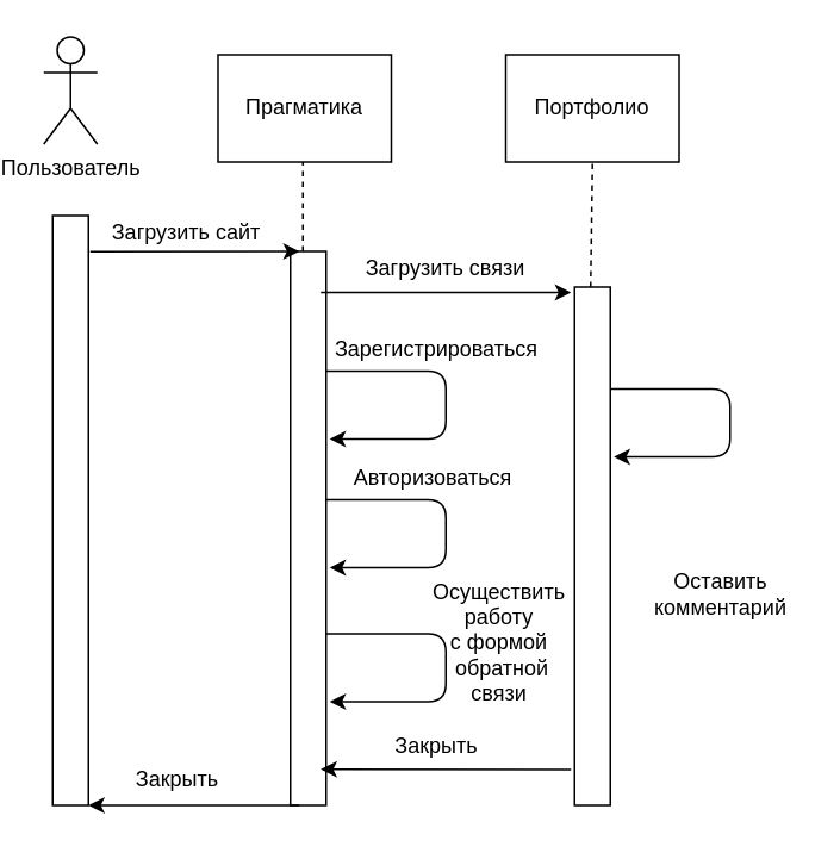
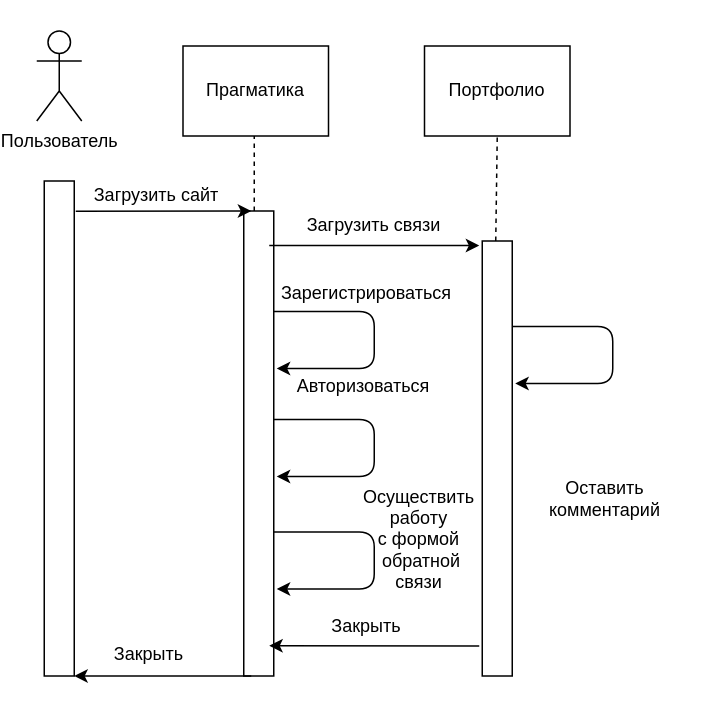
- <mxCell id="16" value="Авторизоваться" style="text;html=1;strokeColor=none;fillColor=none;align=center;verticalAlign=middle;whiteSpace=wrap;rounded=0;" vertex="1" parent="1"><mxGeometry x="193" y="257" width="90" height="20" as="geometry" /></mxCell>
+ <mxCell id="16" value="Авторизоваться" style="text;html=1;strokeColor=none;fillColor=none;align=center;verticalAlign=middle;whiteSpace=wrap;rounded=0;" vertex="1" parent="1"><mxGeometry x="193" y="247" width="90" height="20" as="geometry" /></mxCell>
